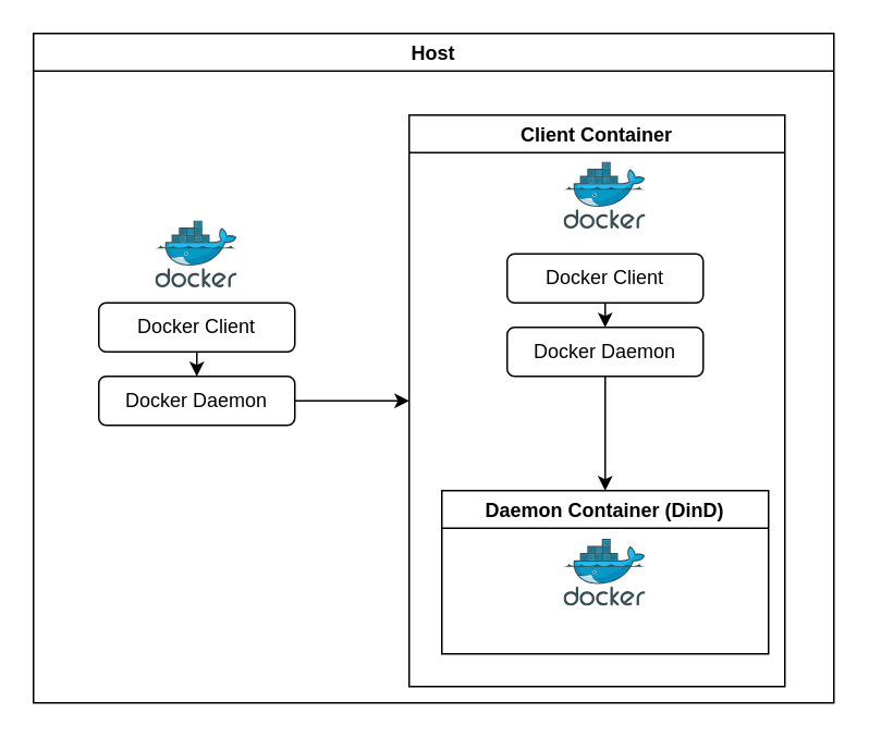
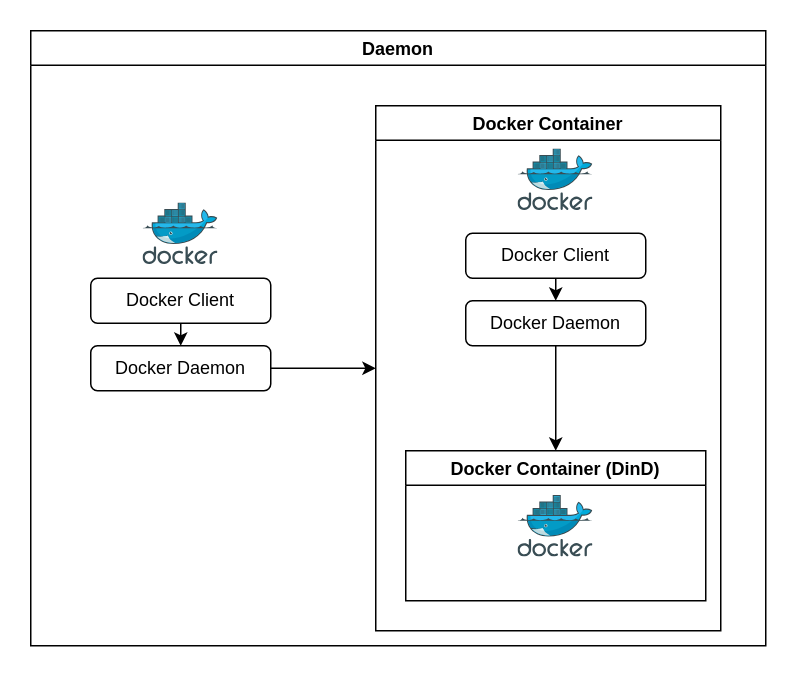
- <mxCell id="7" value="Host" style="swimlane;" vertex="1" parent="1"><mxGeometry x="20" y="20" width="490" height="410" as="geometry" /></mxCell>
+ <mxCell id="7" value="Daemon" style="swimlane;" vertex="1" parent="1"><mxGeometry x="20" y="20" width="490" height="410" as="geometry" /></mxCell>
- <mxCell id="2" value="Client Container" style="swimlane;" vertex="1" parent="1"><mxGeometry x="250" y="70" width="230" height="350" as="geometry" /></mxCell>
+ <mxCell id="2" value="Docker Container" style="swimlane;" vertex="1" parent="1"><mxGeometry x="250" y="70" width="230" height="350" as="geometry" /></mxCell>
- <mxCell id="4" value="Daemon Container (DinD)" style="swimlane;" vertex="1" parent="1"><mxGeometry x="270" y="300" width="200" height="100" as="geometry" /></mxCell>
+ <mxCell id="4" value="Docker Container (DinD)" style="swimlane;" vertex="1" parent="1"><mxGeometry x="270" y="300" width="200" height="100" as="geometry" /></mxCell>
